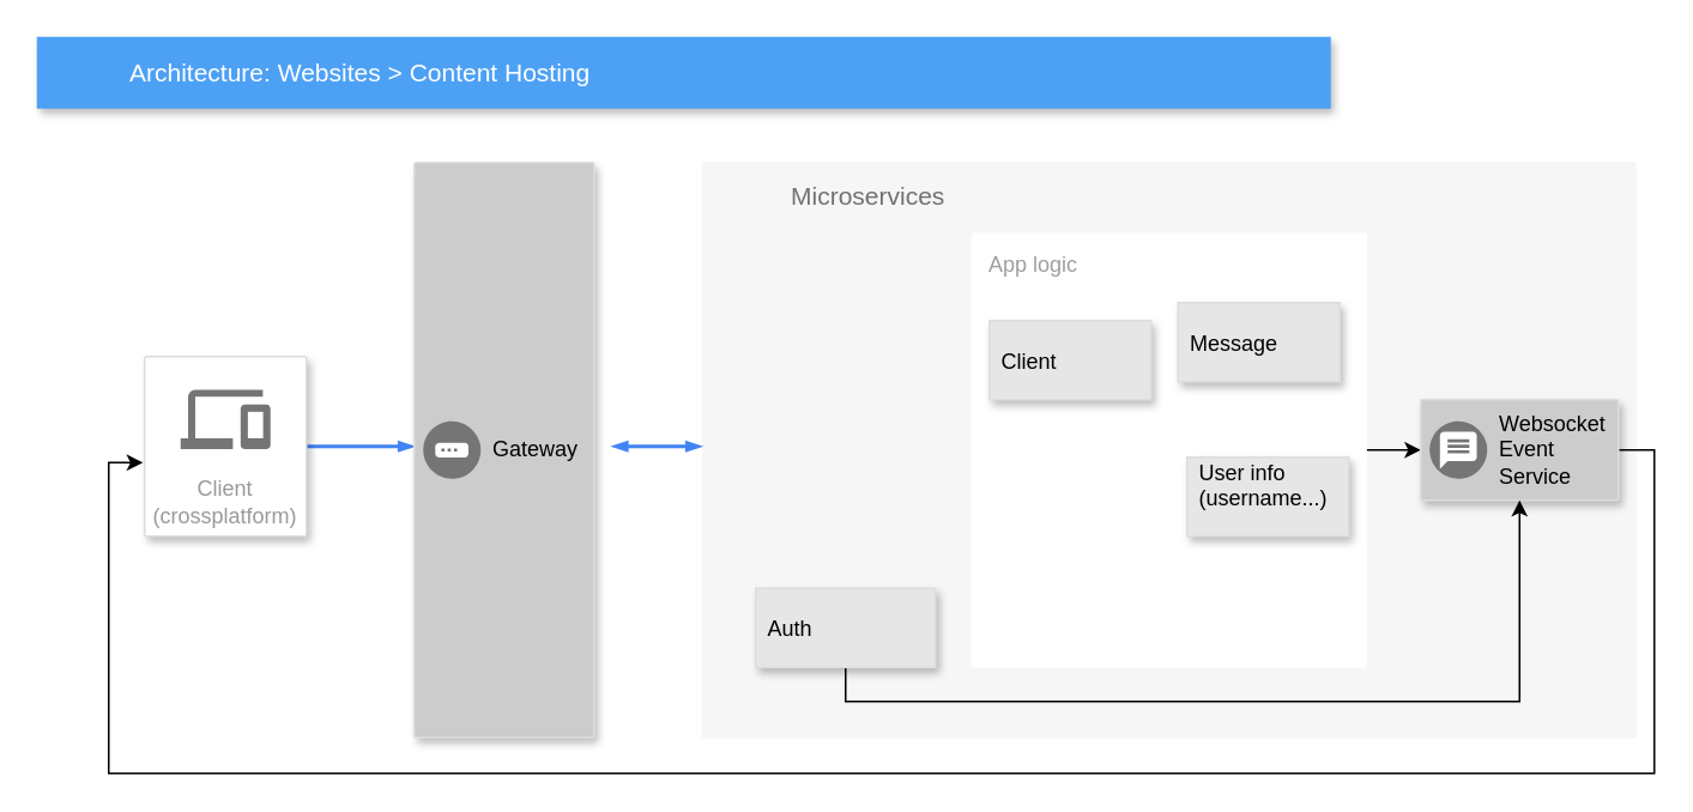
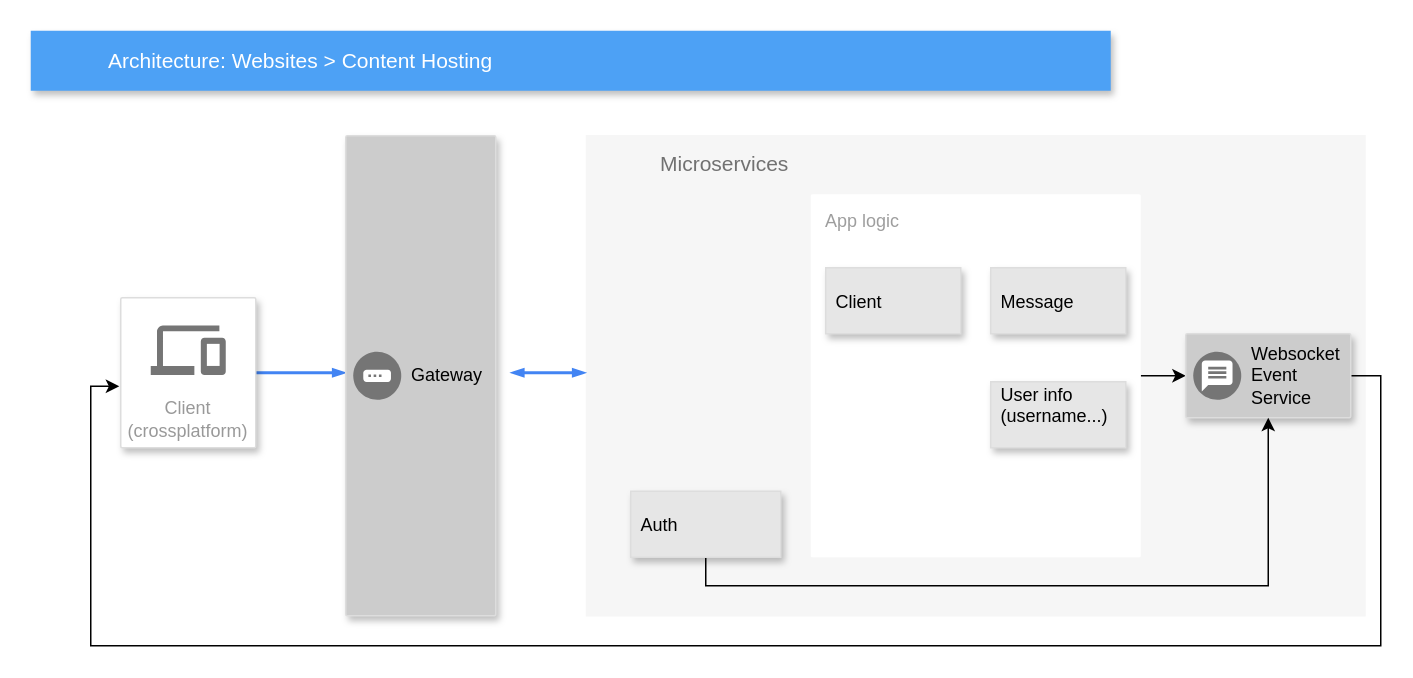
- <mxCell id="16" value="Message" style="dashed=0;strokeColor=#dddddd;shadow=1;strokeWidth=1;labelPosition=center;verticalLabelPosition=middle;align=left;verticalAlign=middle;spacingLeft=5;fontSize=12;fillColor=#E6E6E6;" vertex="1" parent="1"><mxGeometry x="655" y="168" width="90" height="44" as="geometry" /></mxCell>
+ <mxCell id="16" value="Message" style="dashed=0;strokeColor=#dddddd;shadow=1;strokeWidth=1;labelPosition=center;verticalLabelPosition=middle;align=left;verticalAlign=middle;spacingLeft=5;fontSize=12;fillColor=#E6E6E6;" vertex="1" parent="1"><mxGeometry x="660" y="178" width="90" height="44" as="geometry" /></mxCell>
